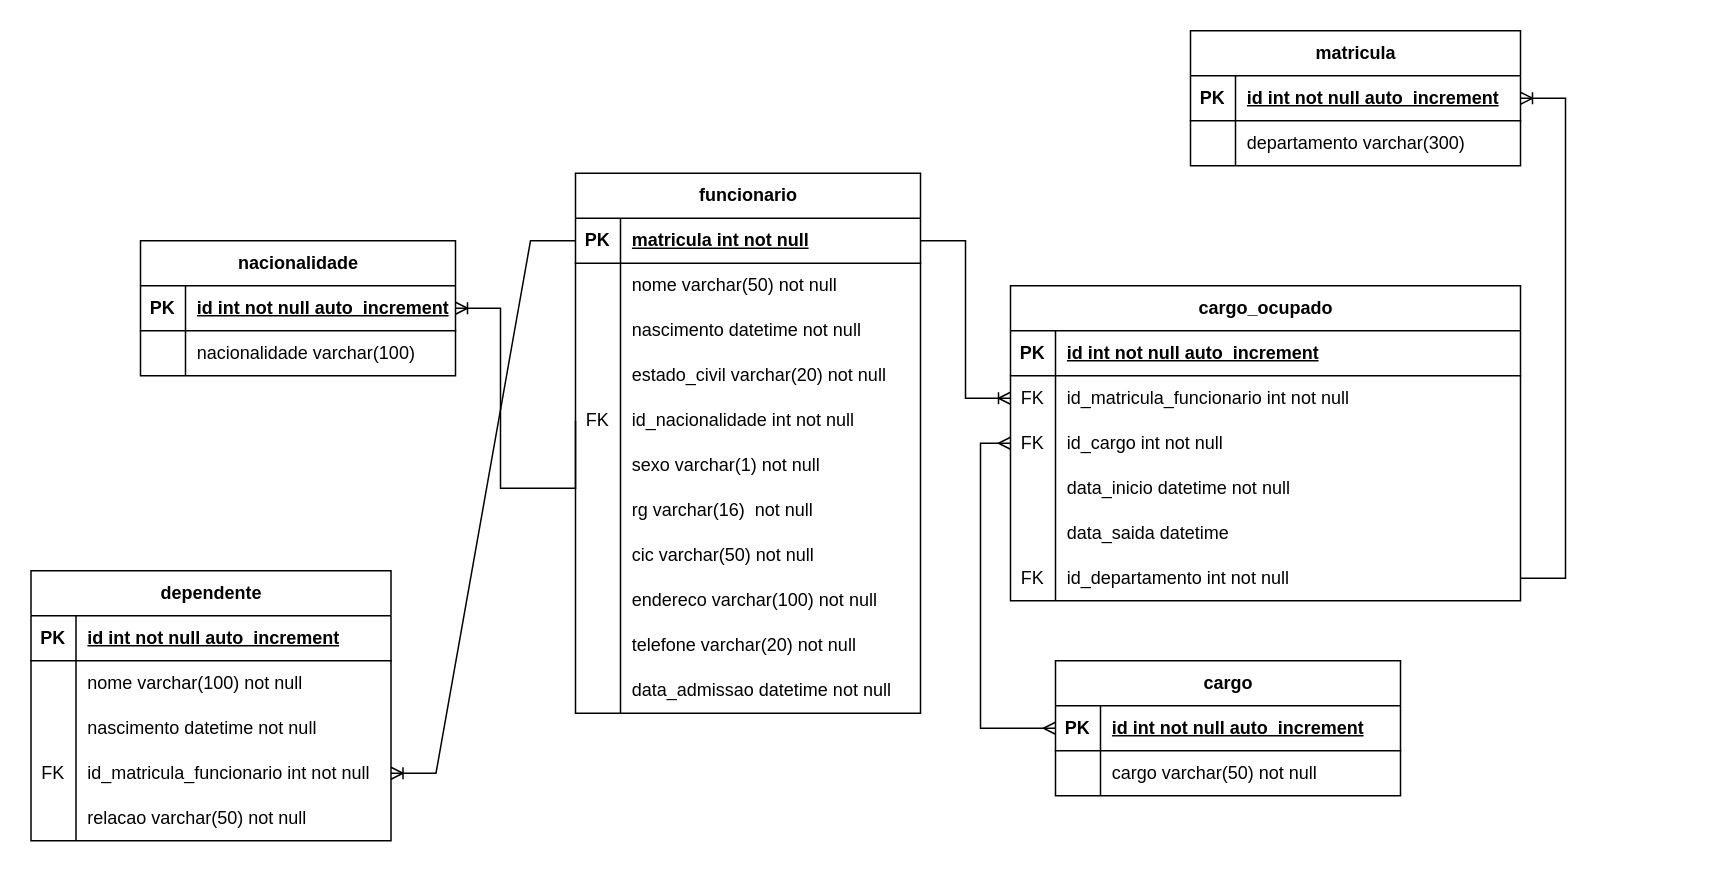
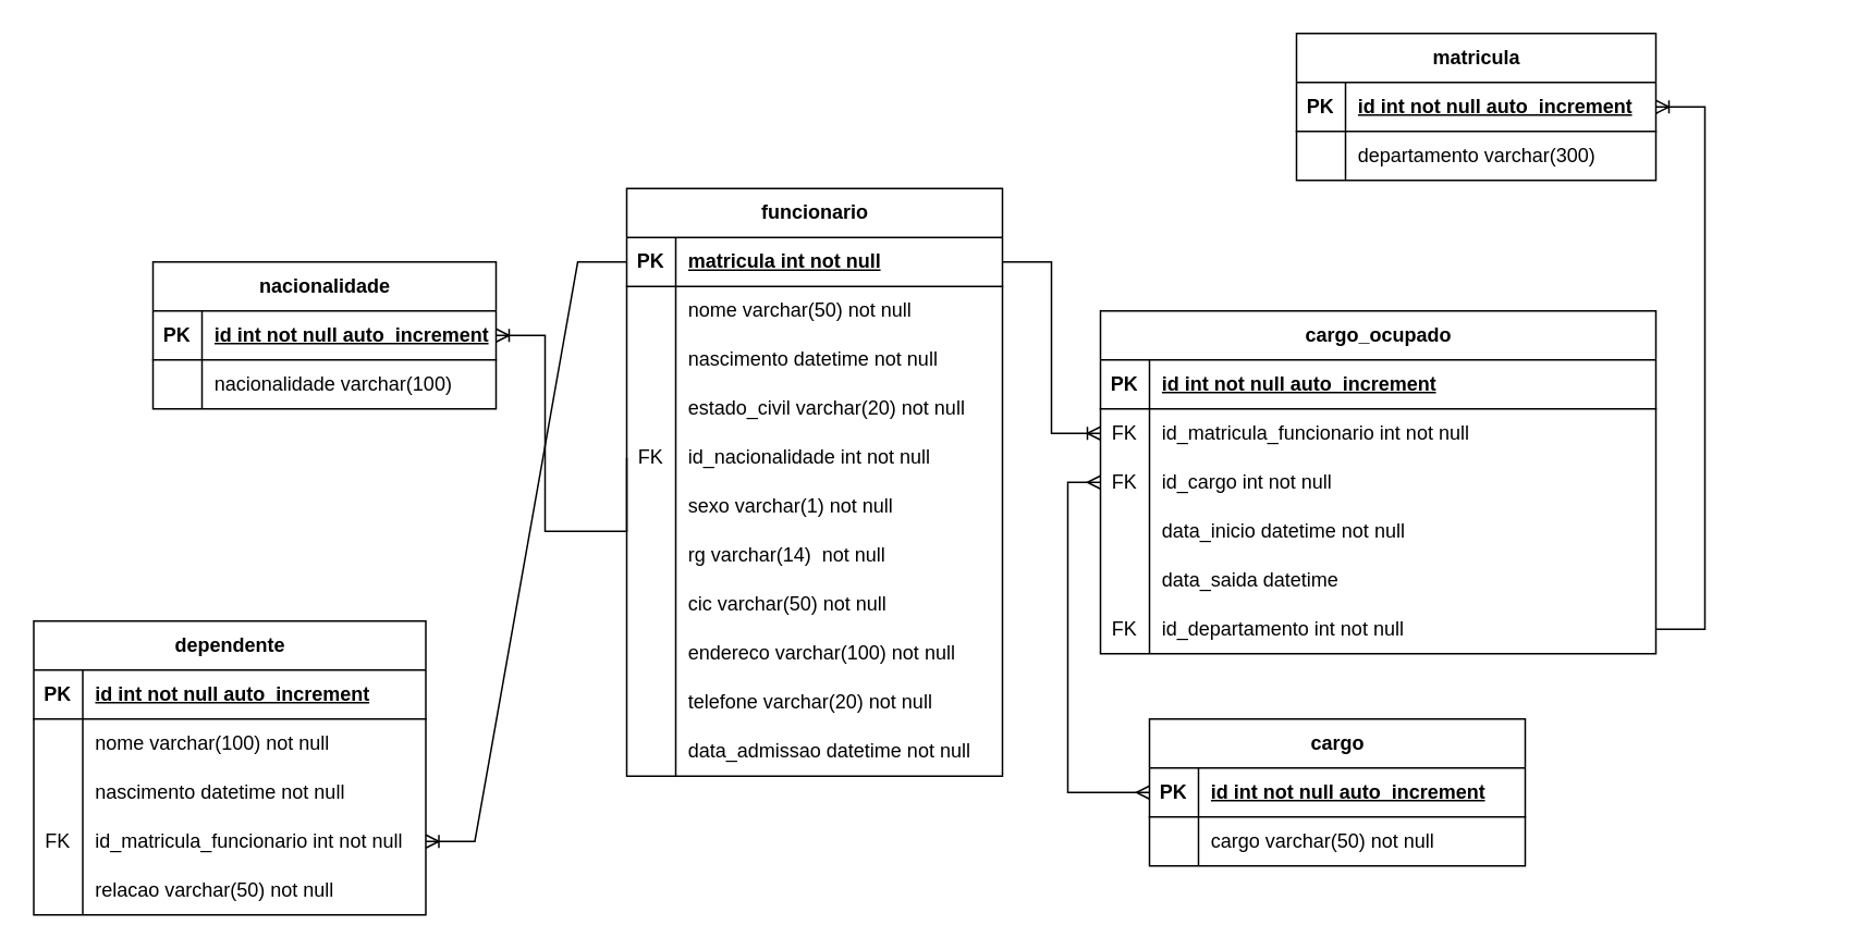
- <mxCell id="23" value="rg varchar(16)&amp;nbsp; not null" style="shape=partialRectangle;connectable=0;fillColor=none;top=0;left=0;bottom=0;right=0;align=left;spacingLeft=6;overflow=hidden;whiteSpace=wrap;html=1;" parent="21" vertex="1"><mxGeometry x="30" width="200" height="30" as="geometry"><mxRectangle width="200" height="30" as="alternateBounds" /></mxGeometry></mxCell>
+ <mxCell id="23" value="rg varchar(14)&amp;nbsp; not null" style="shape=partialRectangle;connectable=0;fillColor=none;top=0;left=0;bottom=0;right=0;align=left;spacingLeft=6;overflow=hidden;whiteSpace=wrap;html=1;" parent="21" vertex="1"><mxGeometry x="30" width="200" height="30" as="geometry"><mxRectangle width="200" height="30" as="alternateBounds" /></mxGeometry></mxCell>
